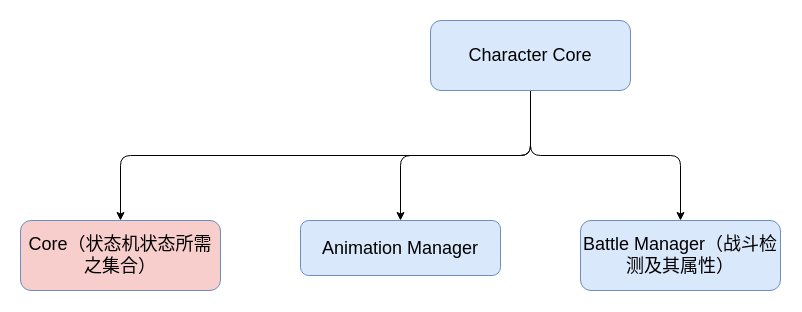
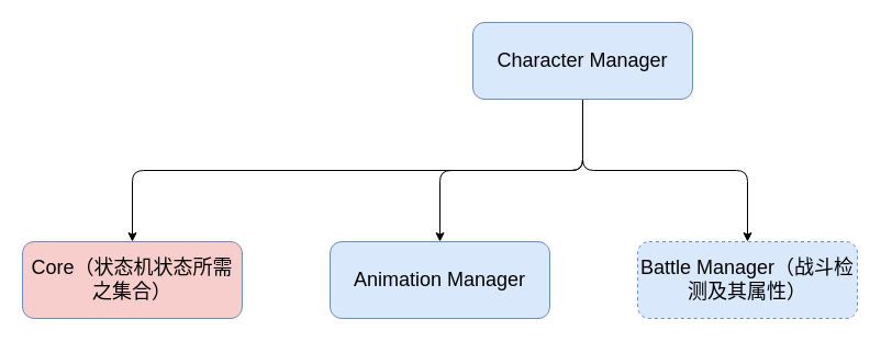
- <mxCell id="5" value="&lt;span style=&quot;font-size: 18px;&quot;&gt;Character Core&lt;/span&gt;" style="rounded=1;whiteSpace=wrap;html=1;fillColor=#dae8fc;strokeColor=#6c8ebf;" parent="1" vertex="1"><mxGeometry x="430" y="20" width="200" height="70" as="geometry" /></mxCell>
+ <mxCell id="5" value="&lt;span style=&quot;font-size: 18px;&quot;&gt;Character Manager&lt;/span&gt;" style="rounded=1;whiteSpace=wrap;html=1;fillColor=#dae8fc;strokeColor=#6c8ebf;" parent="1" vertex="1"><mxGeometry x="430" y="20" width="200" height="70" as="geometry" /></mxCell>
- <mxCell id="7" value="&lt;span style=&quot;font-size: 18px;&quot;&gt;Animation Manager&lt;/span&gt;" style="rounded=1;whiteSpace=wrap;html=1;fillColor=#dae8fc;strokeColor=#6c8ebf;" parent="1" vertex="1"><mxGeometry x="300" y="220" width="200" height="55" as="geometry" /></mxCell>
+ <mxCell id="7" value="&lt;span style=&quot;font-size: 18px;&quot;&gt;Animation Manager&lt;/span&gt;" style="rounded=1;whiteSpace=wrap;html=1;fillColor=#dae8fc;strokeColor=#6c8ebf;" parent="1" vertex="1"><mxGeometry x="300" y="220" width="200" height="70" as="geometry" /></mxCell>
- <mxCell id="6" value="&lt;span style=&quot;font-size: 18px;&quot;&gt;Battle Manager（战斗检测及其属性）&lt;/span&gt;" style="rounded=1;whiteSpace=wrap;html=1;fillColor=#dae8fc;strokeColor=#6c8ebf;" parent="1" vertex="1"><mxGeometry x="580" y="220" width="200" height="70" as="geometry" /></mxCell>
+ <mxCell id="6" value="&lt;span style=&quot;font-size: 18px;&quot;&gt;Battle Manager（战斗检测及其属性）&lt;/span&gt;" style="rounded=1;whiteSpace=wrap;html=1;fillColor=#dae8fc;strokeColor=#6c8ebf;dashed=1;" parent="1" vertex="1"><mxGeometry x="580" y="220" width="200" height="70" as="geometry" /></mxCell>
